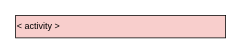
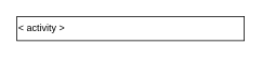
- <mxCell id="2" value="&lt;div align=&quot;left&quot;&gt;&amp;lt; activity &amp;gt;&lt;/div&gt;" style="rounded=0;whiteSpace=wrap;html=1;align=left;fillColor=#f8cecc;" vertex="1" parent="1"><mxGeometry x="20" y="20" width="280" height="30" as="geometry" /></mxCell>
+ <mxCell id="2" value="&lt;div align=&quot;left&quot;&gt;&amp;lt; activity &amp;gt;&lt;/div&gt;" style="rounded=0;whiteSpace=wrap;html=1;align=left;" vertex="1" parent="1"><mxGeometry x="20" y="20" width="280" height="30" as="geometry" /></mxCell>
